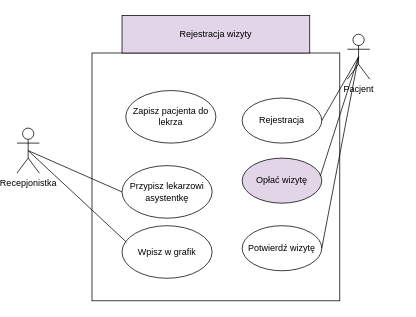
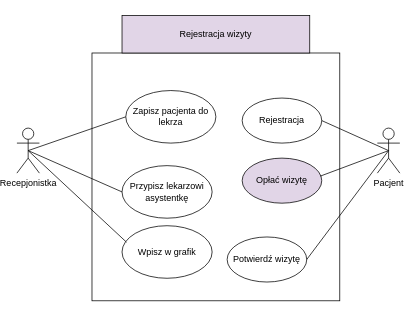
- <mxCell id="3" value="Pacjent" style="shape=umlActor;verticalLabelPosition=bottom;verticalAlign=top;html=1;outlineConnect=0;" vertex="1" parent="1"><mxGeometry x="460" y="45" width="30" height="60" as="geometry" /></mxCell>
+ <mxCell id="3" value="Pacjent" style="shape=umlActor;verticalLabelPosition=bottom;verticalAlign=top;html=1;outlineConnect=0;" vertex="1" parent="1"><mxGeometry x="500" y="170" width="30" height="60" as="geometry" /></mxCell>
+ <mxCell id="8" value="" style="endArrow=none;html=1;rounded=0;entryX=0.5;entryY=0.5;entryDx=0;entryDy=0;exitX=0;exitY=0.5;exitDx=0;exitDy=0;entryPerimeter=0;" edge="1" parent="1" source="6" target="7"><mxGeometry relative="1" as="geometry"><mxPoint x="159" y="130" as="sourcePoint" /><mxPoint x="70" y="130" as="targetPoint" /></mxGeometry></mxCell>
- <mxCell id="16" value="Potwierdź wizytę" style="ellipse;whiteSpace=wrap;html=1;" vertex="1" parent="1"><mxGeometry x="320" y="300" width="106" height="60" as="geometry" /></mxCell>
+ <mxCell id="16" value="Potwierdź wizytę" style="ellipse;whiteSpace=wrap;html=1;" vertex="1" parent="1"><mxGeometry x="300" y="315" width="106" height="60" as="geometry" /></mxCell>
